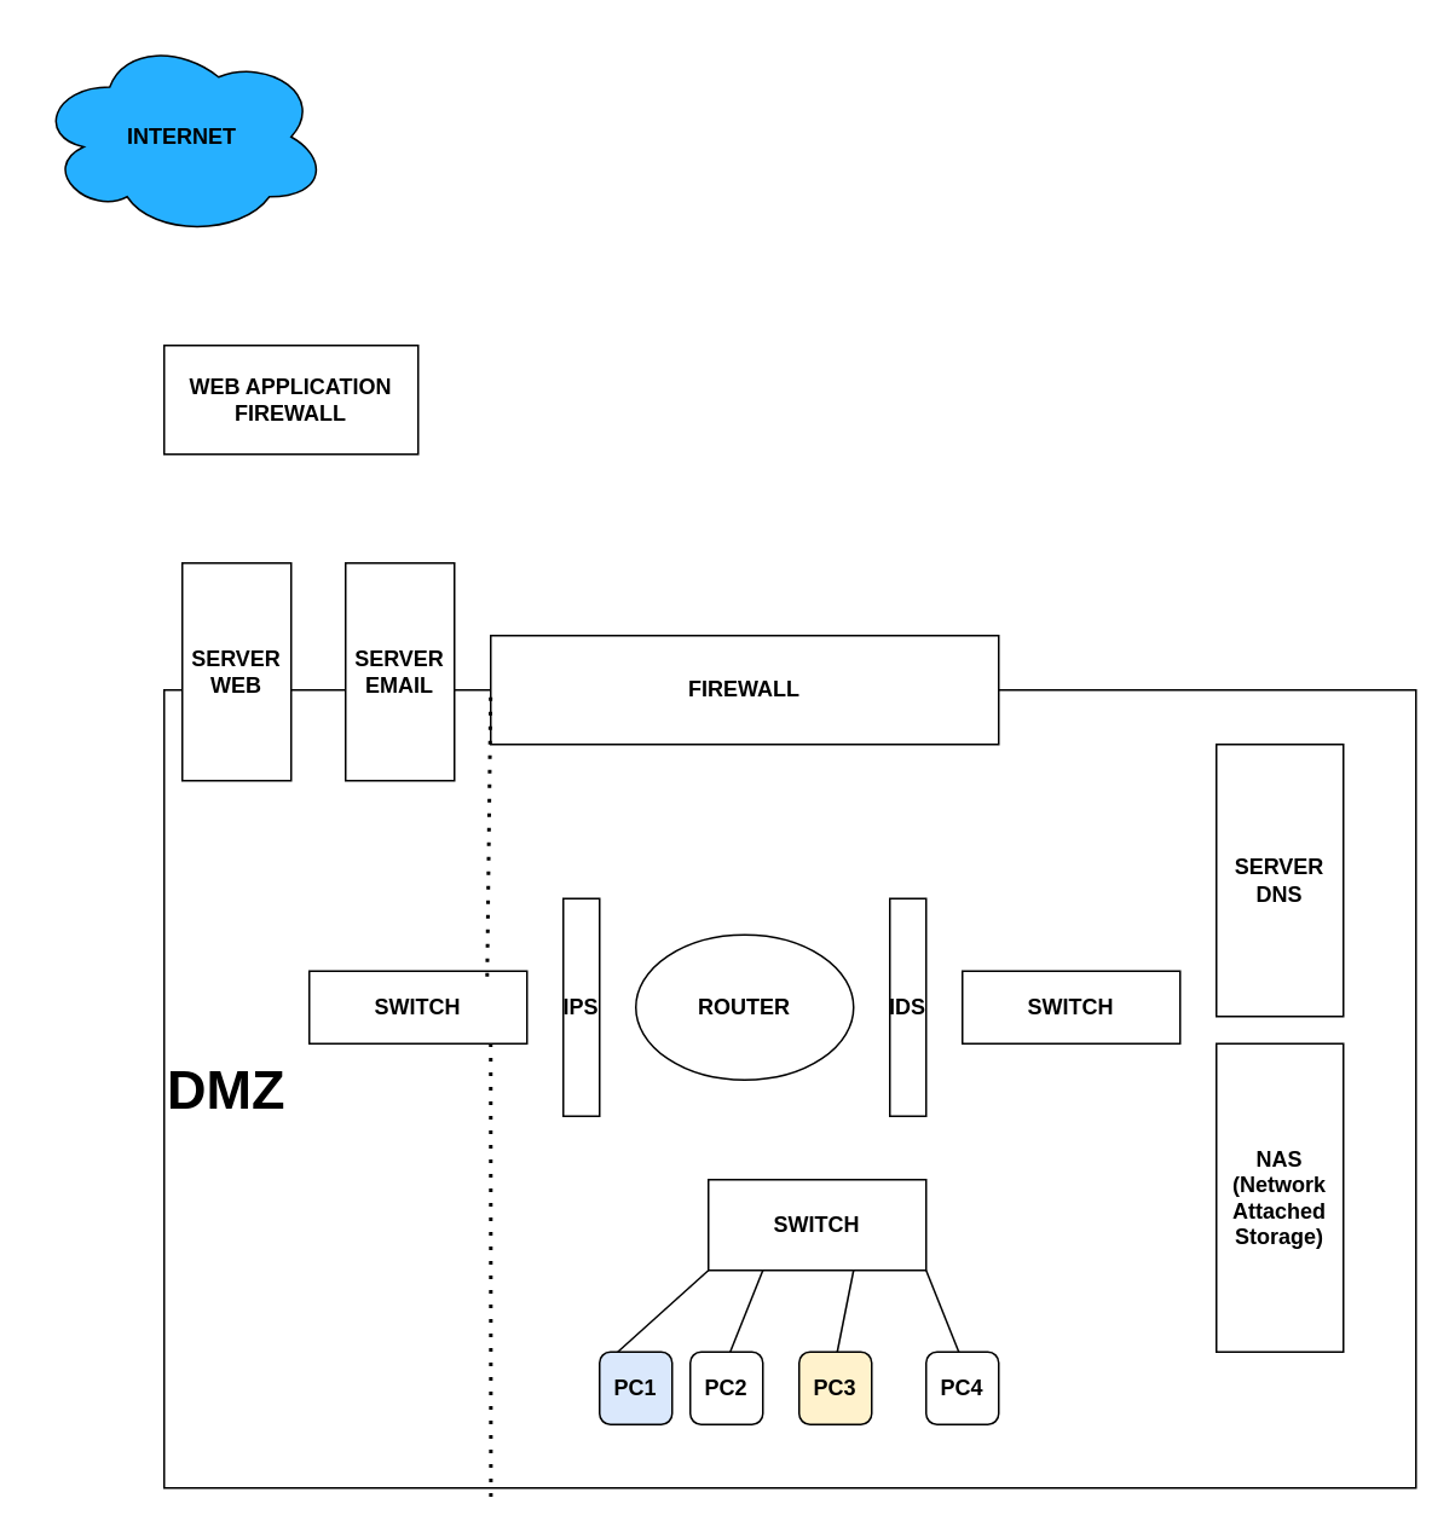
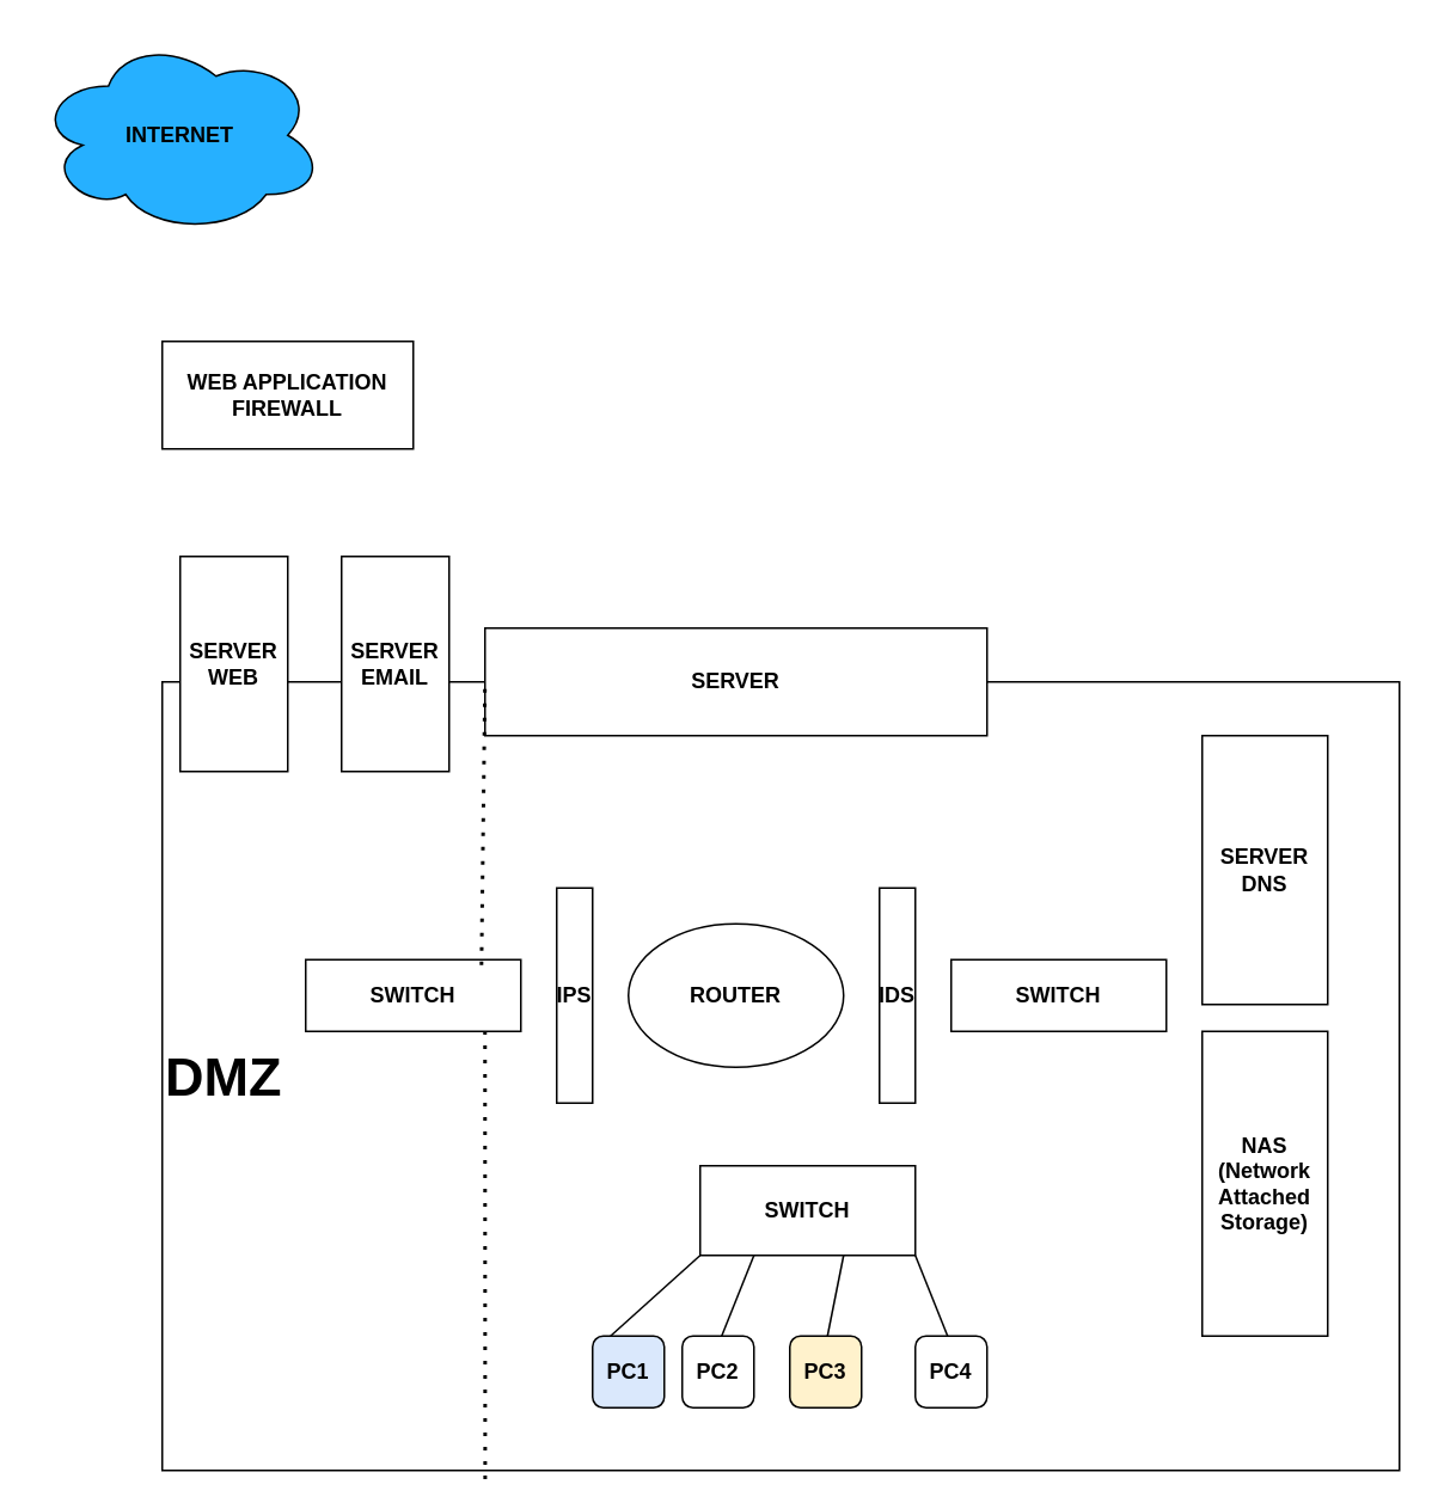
- <mxCell id="4" value="FIREWALL" style="rounded=0;whiteSpace=wrap;html=1;fontStyle=1" vertex="1" parent="1"><mxGeometry x="270" y="350" width="280" height="60" as="geometry" /></mxCell>
+ <mxCell id="4" value="SERVER" style="rounded=0;whiteSpace=wrap;html=1;fontStyle=1" vertex="1" parent="1"><mxGeometry x="270" y="350" width="280" height="60" as="geometry" /></mxCell>
